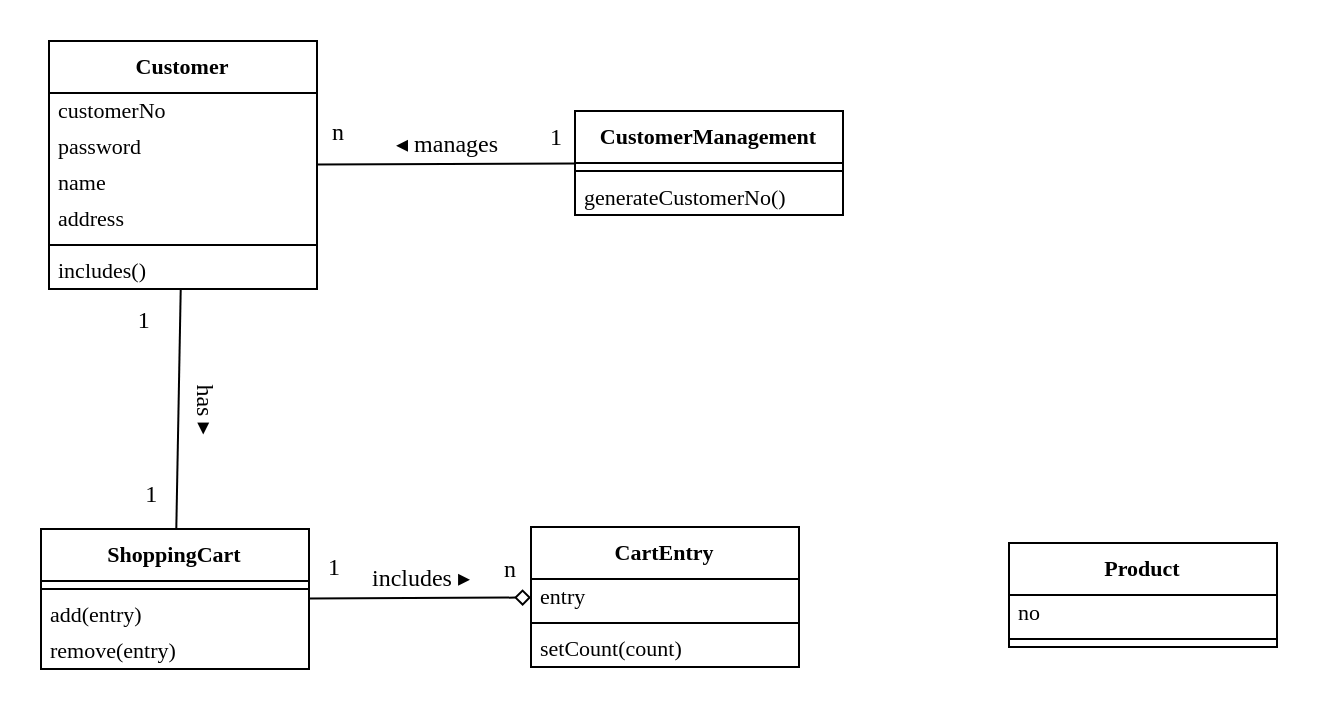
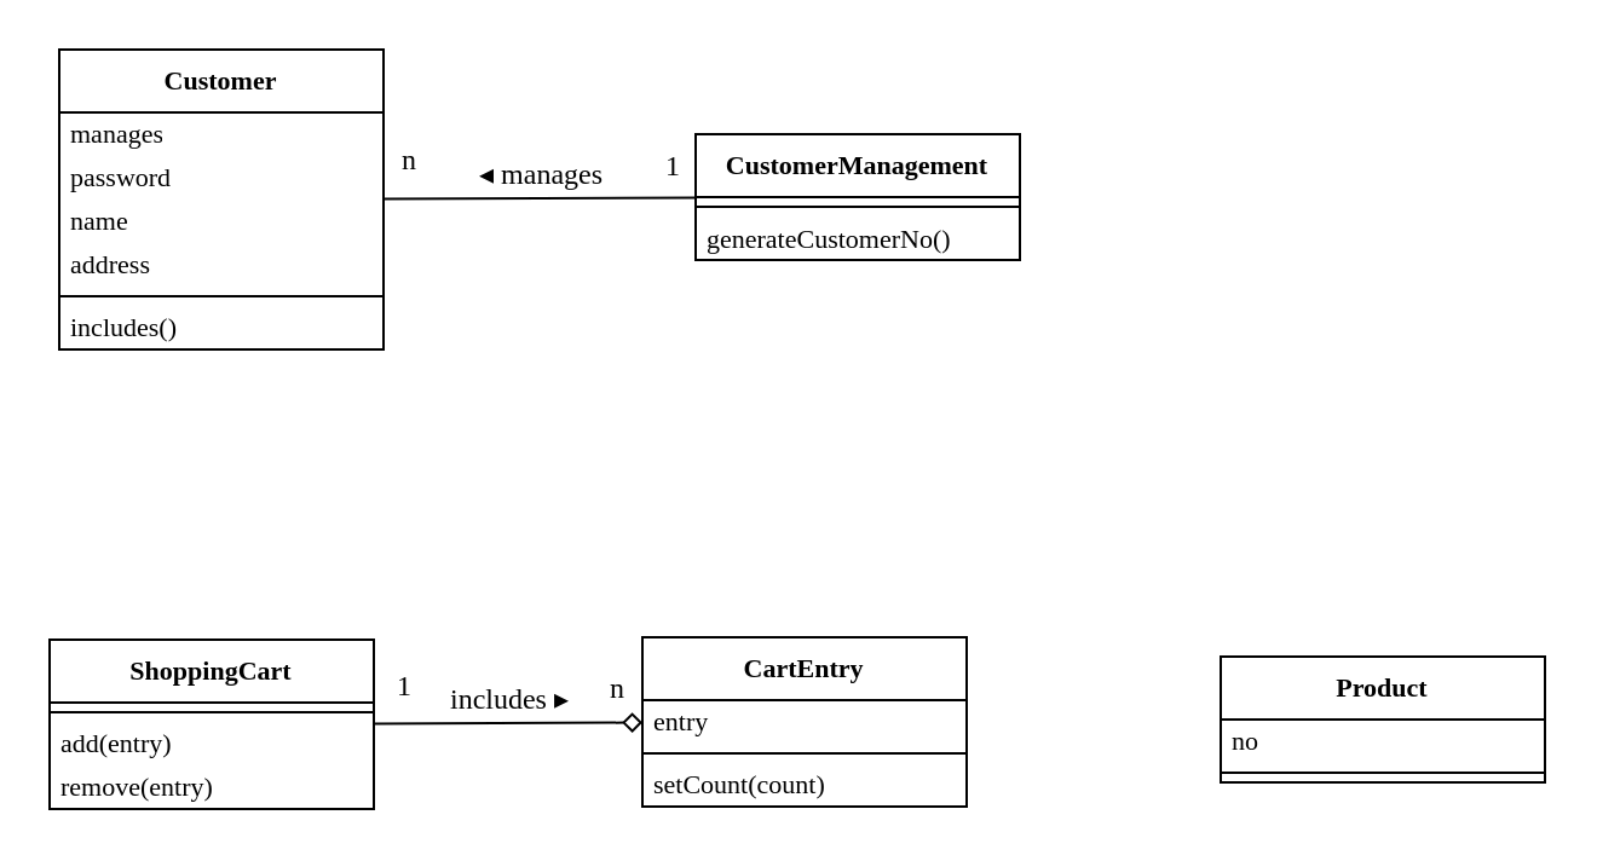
- <mxCell id="3" value="customerNo" style="text;strokeColor=none;fillColor=none;align=left;verticalAlign=middle;spacingLeft=3;spacingRight=4;overflow=hidden;rotatable=0;points=[[0,0.5],[1,0.5]];portConstraint=eastwest;fontFamily=Alegreya;fontSize=11;fontStyle=0;html=1;imageWidth=24;imageHeight=24;comic=0;imageAspect=0;" parent="2" vertex="1"><mxGeometry y="26" width="134" height="18" as="geometry" /></mxCell>
+ <mxCell id="3" value="manages" style="text;strokeColor=none;fillColor=none;align=left;verticalAlign=middle;spacingLeft=3;spacingRight=4;overflow=hidden;rotatable=0;points=[[0,0.5],[1,0.5]];portConstraint=eastwest;fontFamily=Alegreya;fontSize=11;fontStyle=0;html=1;imageWidth=24;imageHeight=24;comic=0;imageAspect=0;" parent="2" vertex="1"><mxGeometry y="26" width="134" height="18" as="geometry" /></mxCell>
- <mxCell id="27" value="" style="endArrow=none;shadow=0;strokeWidth=1;rounded=0;endFill=0;elbow=vertical;" parent="1" source="2" target="13" edge="1"><mxGeometry x="0.5" y="41" relative="1" as="geometry"><mxPoint x="77" y="168" as="sourcePoint" /><mxPoint x="185" y="192.544" as="targetPoint" /><mxPoint x="-40" y="32" as="offset" /></mxGeometry></mxCell>
- <mxCell id="28" value="1" style="resizable=0;align=left;verticalAlign=bottom;labelBackgroundColor=none;fontSize=12;fontFamily=Alegreya;spacingBottom=2;" parent="27" connectable="0" vertex="1"><mxGeometry x="-1" relative="1" as="geometry"><mxPoint x="-23" y="26" as="offset" /></mxGeometry></mxCell>
- <mxCell id="29" value="1" style="resizable=0;align=right;verticalAlign=bottom;labelBackgroundColor=none;fontSize=12;fontFamily=Alegreya;spacingBottom=2;" parent="27" connectable="0" vertex="1"><mxGeometry x="1" relative="1" as="geometry"><mxPoint x="-8" y="-7" as="offset" /></mxGeometry></mxCell>
- <mxCell id="30" value="has&amp;nbsp;&lt;span style=&quot;text-align: left;&quot;&gt;▸&lt;/span&gt;" style="text;html=1;resizable=0;points=[];;align=center;verticalAlign=middle;labelBackgroundColor=none;rounded=0;shadow=0;strokeWidth=1;fontSize=12;fontFamily=Alegreya;rotation=90;" parent="27" vertex="1" connectable="0"><mxGeometry relative="1" as="geometry"><mxPoint x="14" as="offset" /></mxGeometry></mxCell>
